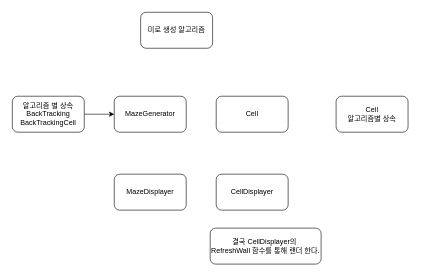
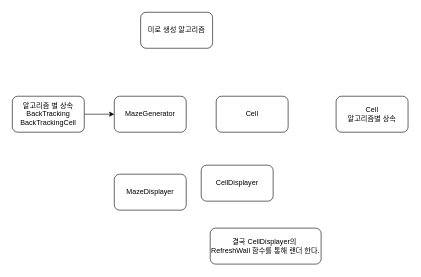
- <mxCell id="6" value="CellDisplayer" style="rounded=1;whiteSpace=wrap;html=1;" vertex="1" parent="1"><mxGeometry x="360" y="290" width="120" height="60" as="geometry" /></mxCell>
+ <mxCell id="6" value="CellDisplayer" style="rounded=1;whiteSpace=wrap;html=1;" vertex="1" parent="1"><mxGeometry x="335" y="275" width="120" height="60" as="geometry" /></mxCell>
